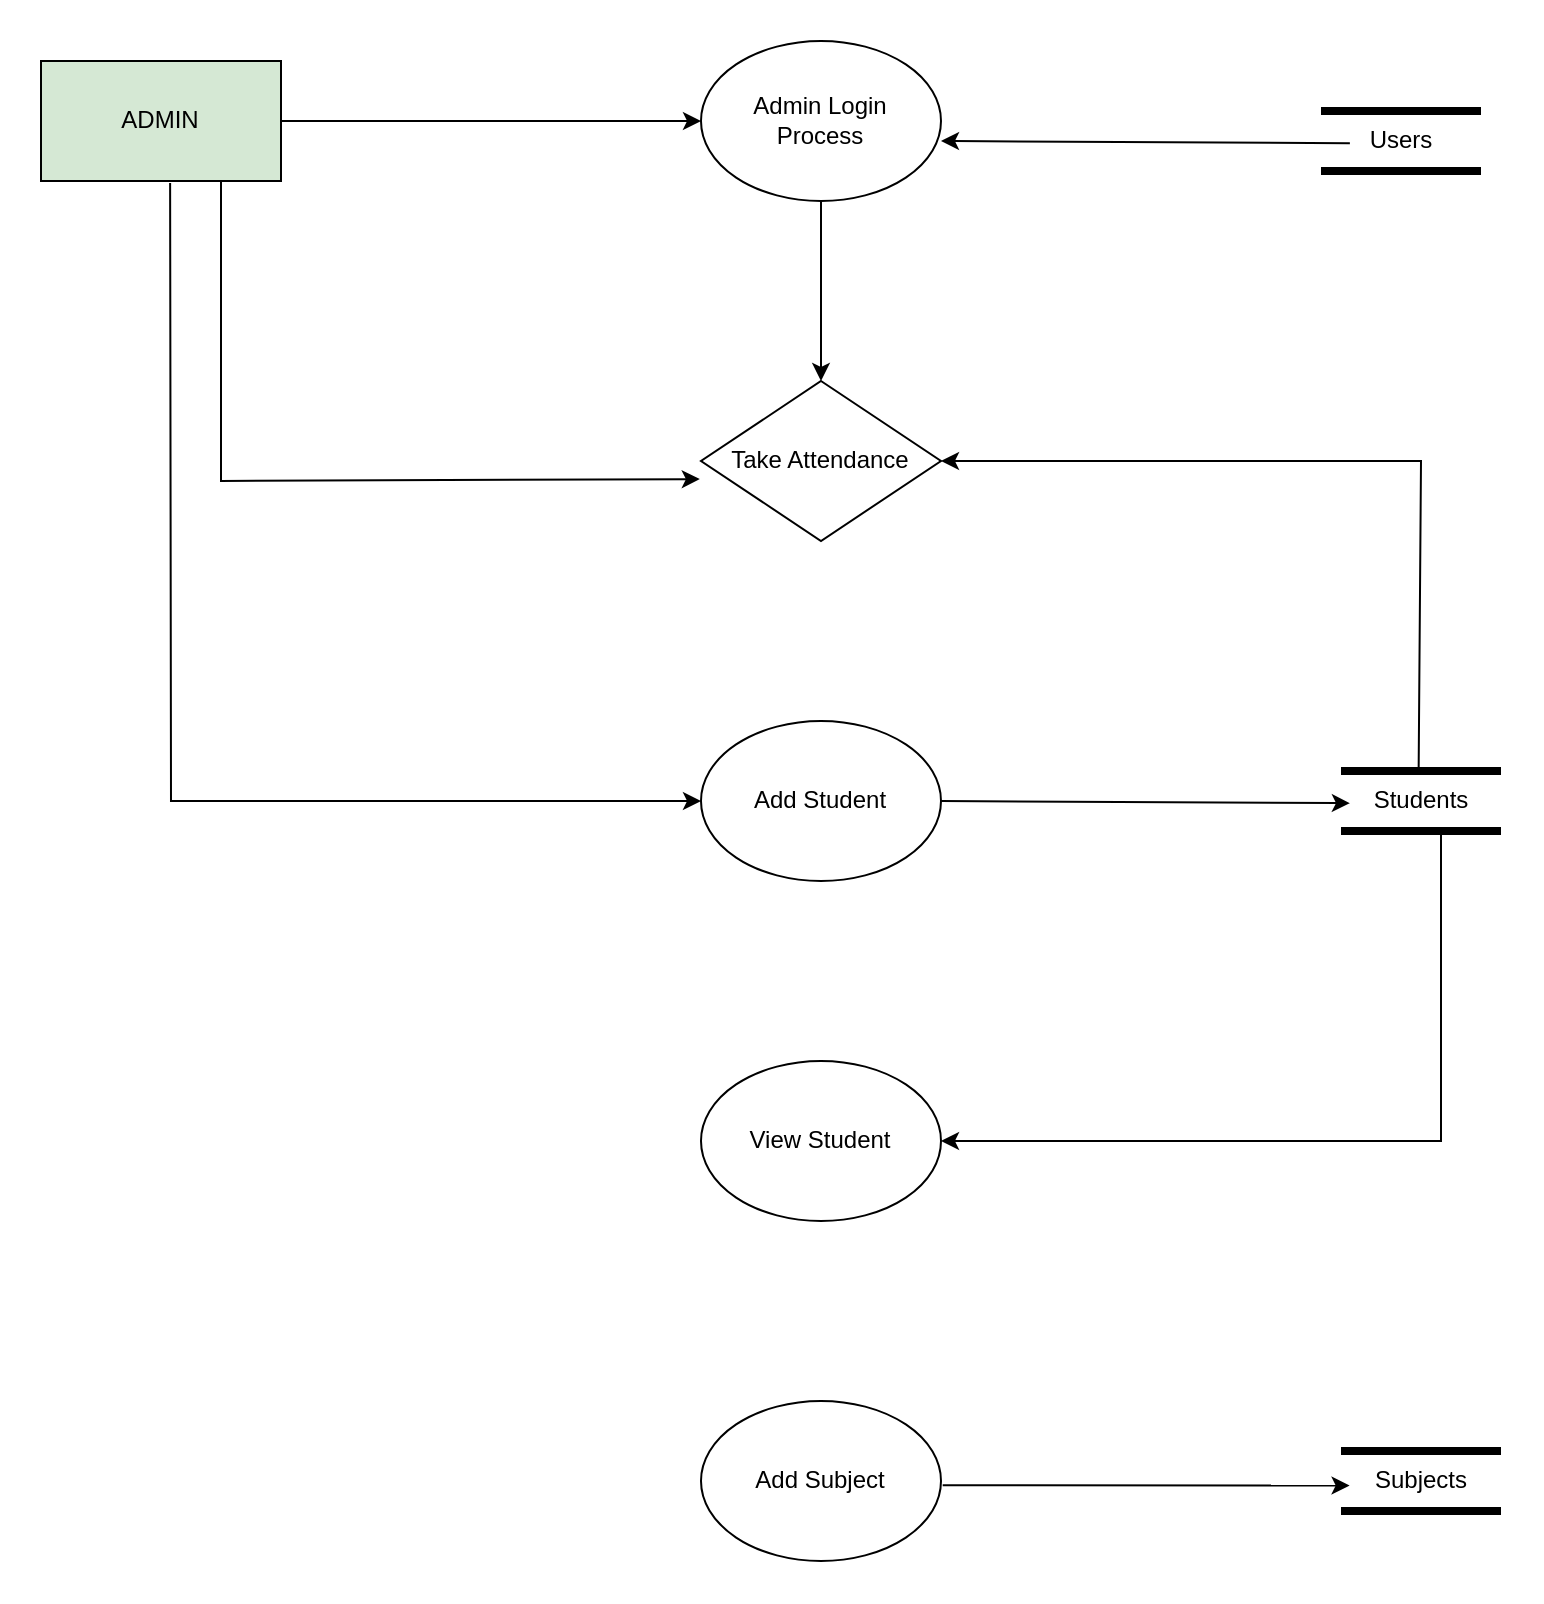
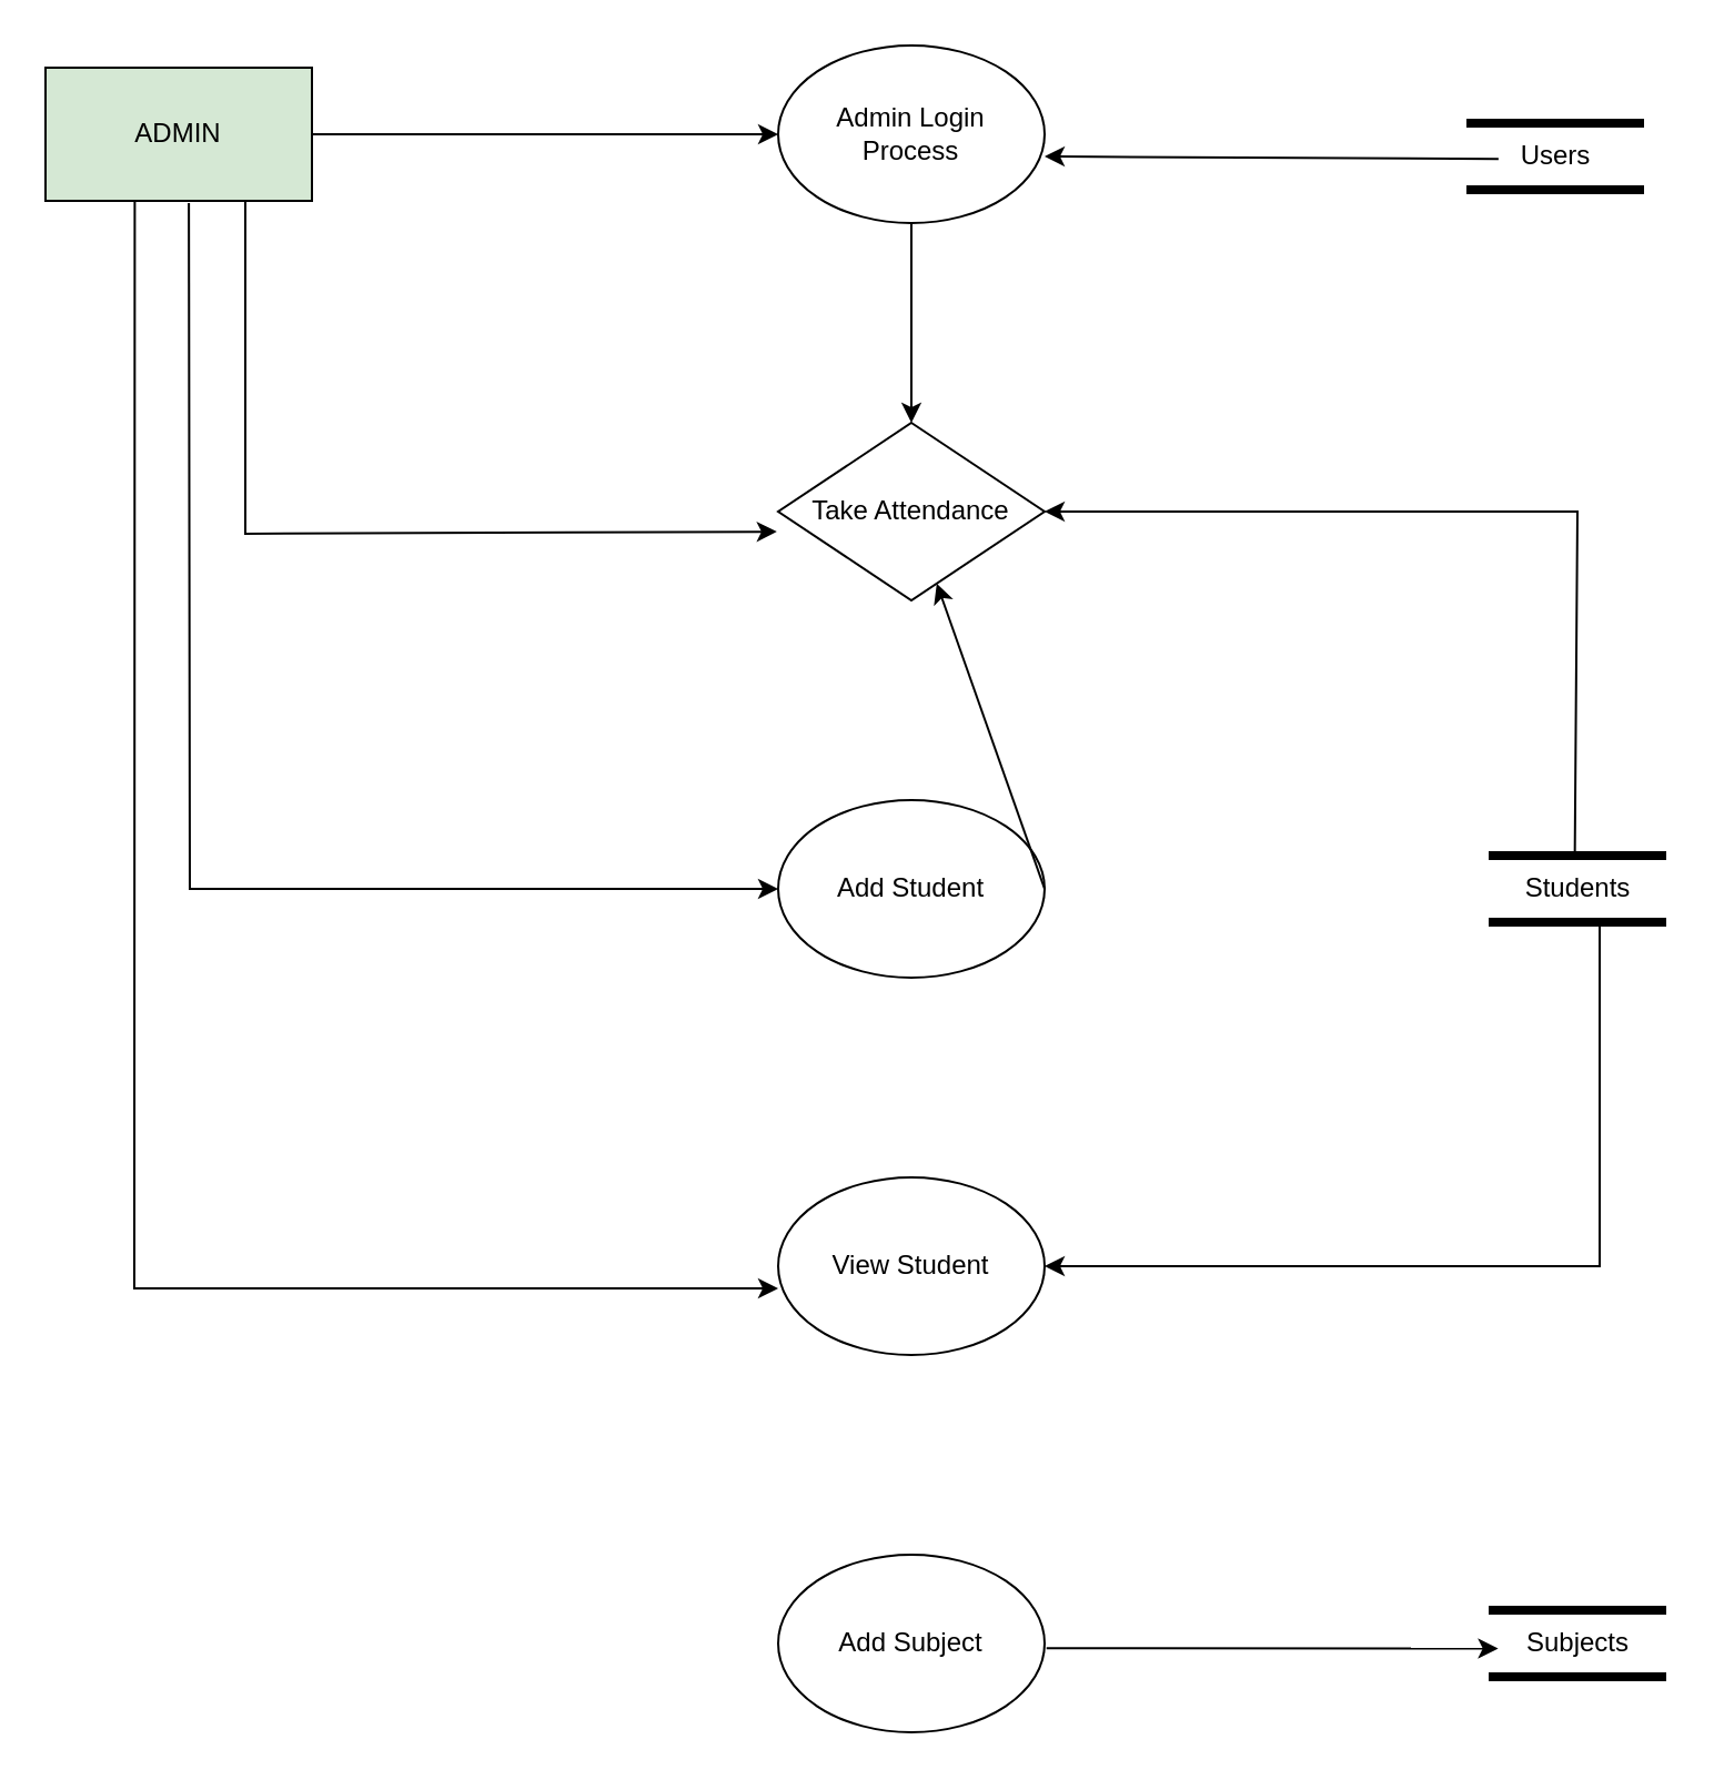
- <mxCell id="20" value="" style="endArrow=classic;html=1;rounded=0;exitX=1;exitY=0.5;exitDx=0;exitDy=0;entryX=-0.008;entryY=0.536;entryDx=0;entryDy=0;entryPerimeter=0;" edge="1" parent="1" source="5" target="18"><mxGeometry width="50" height="50" relative="1" as="geometry"><mxPoint x="540" y="440" as="sourcePoint" /><mxPoint x="590" y="390" as="targetPoint" /></mxGeometry></mxCell>
+ <mxCell id="20" value="" style="endArrow=classic;html=1;rounded=0;exitX=1;exitY=0.5;exitDx=0;exitDy=0;" edge="1" parent="1" source="5" target="4"><mxGeometry width="50" height="50" relative="1" as="geometry"><mxPoint x="540" y="440" as="sourcePoint" /><mxPoint x="590" y="390" as="targetPoint" /></mxGeometry></mxCell>
+ <mxCell id="11" value="" style="endArrow=classic;html=1;rounded=0;entryX=0;entryY=0.625;entryDx=0;entryDy=0;exitX=0.335;exitY=1.003;exitDx=0;exitDy=0;exitPerimeter=0;entryPerimeter=0;" edge="1" parent="1" source="2" target="6"><mxGeometry width="50" height="50" relative="1" as="geometry"><mxPoint x="90" y="100" as="sourcePoint" /><mxPoint x="360" y="410" as="targetPoint" /><Array as="points"><mxPoint x="60" y="580" /></Array></mxGeometry></mxCell>
